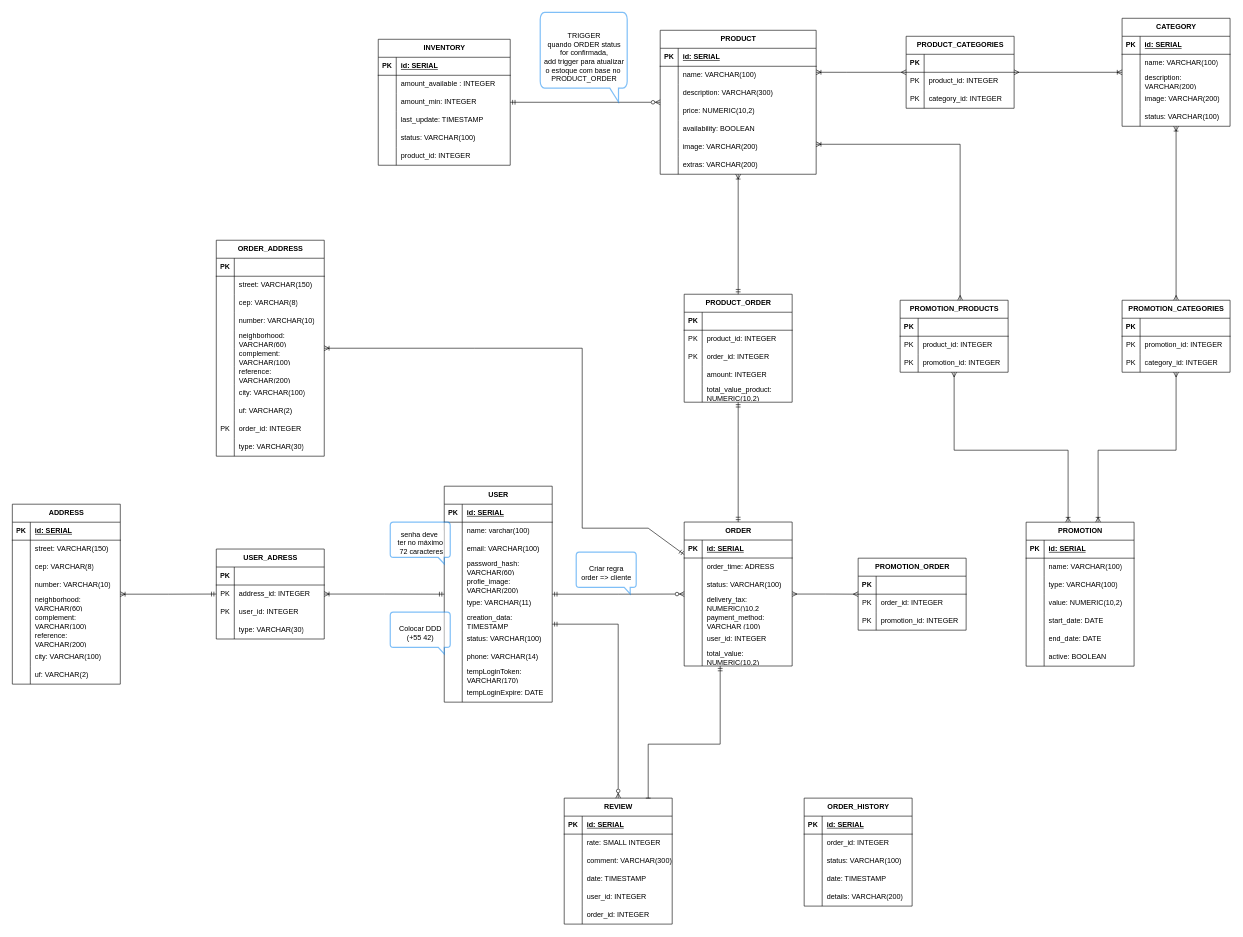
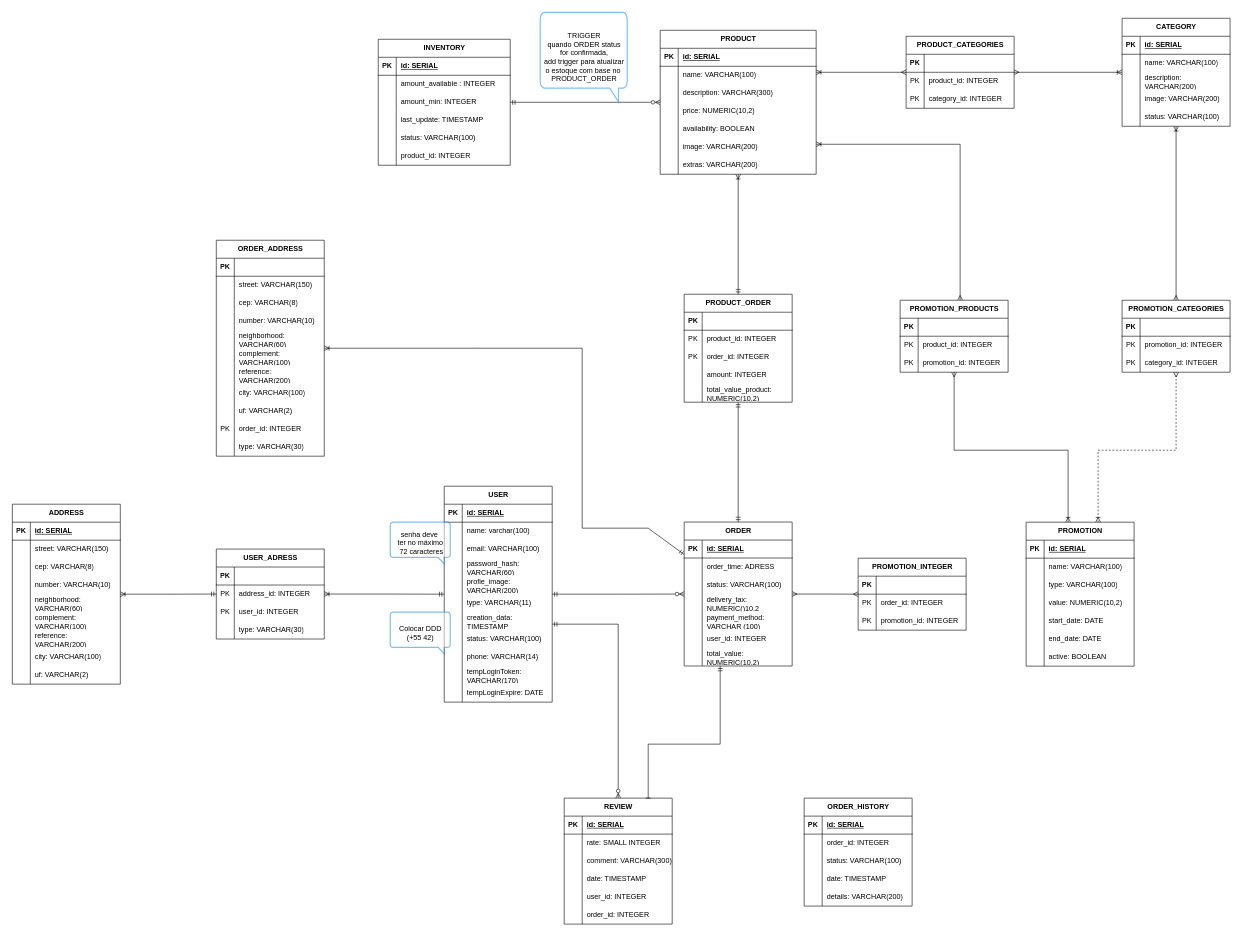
- <mxCell id="274" value="" style="fontSize=12;html=1;endArrow=ERmany;startArrow=ERoneToMany;rounded=0;edgeStyle=orthogonalEdgeStyle;endFill=0;startFill=0;" edge="1" parent="1" source="62" target="220"><mxGeometry width="100" height="100" relative="1" as="geometry"><mxPoint x="1970" y="510" as="sourcePoint" /><mxPoint x="1970" y="270" as="targetPoint" /><Array as="points"><mxPoint x="1830" y="750" /><mxPoint x="1960" y="750" /></Array></mxGeometry></mxCell>
+ <mxCell id="274" value="" style="fontSize=12;html=1;endArrow=ERmany;startArrow=ERoneToMany;rounded=0;edgeStyle=orthogonalEdgeStyle;endFill=0;startFill=0;dashed=1;" edge="1" parent="1" source="62" target="220"><mxGeometry width="100" height="100" relative="1" as="geometry"><mxPoint x="1970" y="510" as="sourcePoint" /><mxPoint x="1970" y="270" as="targetPoint" /><Array as="points"><mxPoint x="1830" y="750" /><mxPoint x="1960" y="750" /></Array></mxGeometry></mxCell>
- <mxCell id="314" value="PROMOTION_ORDER" style="shape=table;startSize=30;container=1;collapsible=1;childLayout=tableLayout;fixedRows=1;rowLines=0;fontStyle=1;align=center;resizeLast=1;html=1;" vertex="1" parent="1"><mxGeometry x="1430" y="930" width="180" height="120" as="geometry" /></mxCell>
+ <mxCell id="314" value="PROMOTION_INTEGER" style="shape=table;startSize=30;container=1;collapsible=1;childLayout=tableLayout;fixedRows=1;rowLines=0;fontStyle=1;align=center;resizeLast=1;html=1;" vertex="1" parent="1"><mxGeometry x="1430" y="930" width="180" height="120" as="geometry" /></mxCell>
- <mxCell id="195" value="&lt;div&gt;Criar regra&lt;/div&gt;&lt;div&gt;order =&amp;gt; cliente&lt;/div&gt;" style="html=1;verticalLabelPosition=middle;align=center;labelBackgroundColor=#ffffff;verticalAlign=middle;strokeWidth=2;strokeColor=#0080F0;shadow=0;dashed=0;shape=mxgraph.ios7.icons.message;labelPosition=center;textDirection=ltr;opacity=50;movable=1;resizable=1;rotatable=1;deletable=1;editable=1;locked=0;connectable=1;" parent="1" vertex="1"><mxGeometry x="960" y="920" width="100" height="69.5" as="geometry" /></mxCell>
